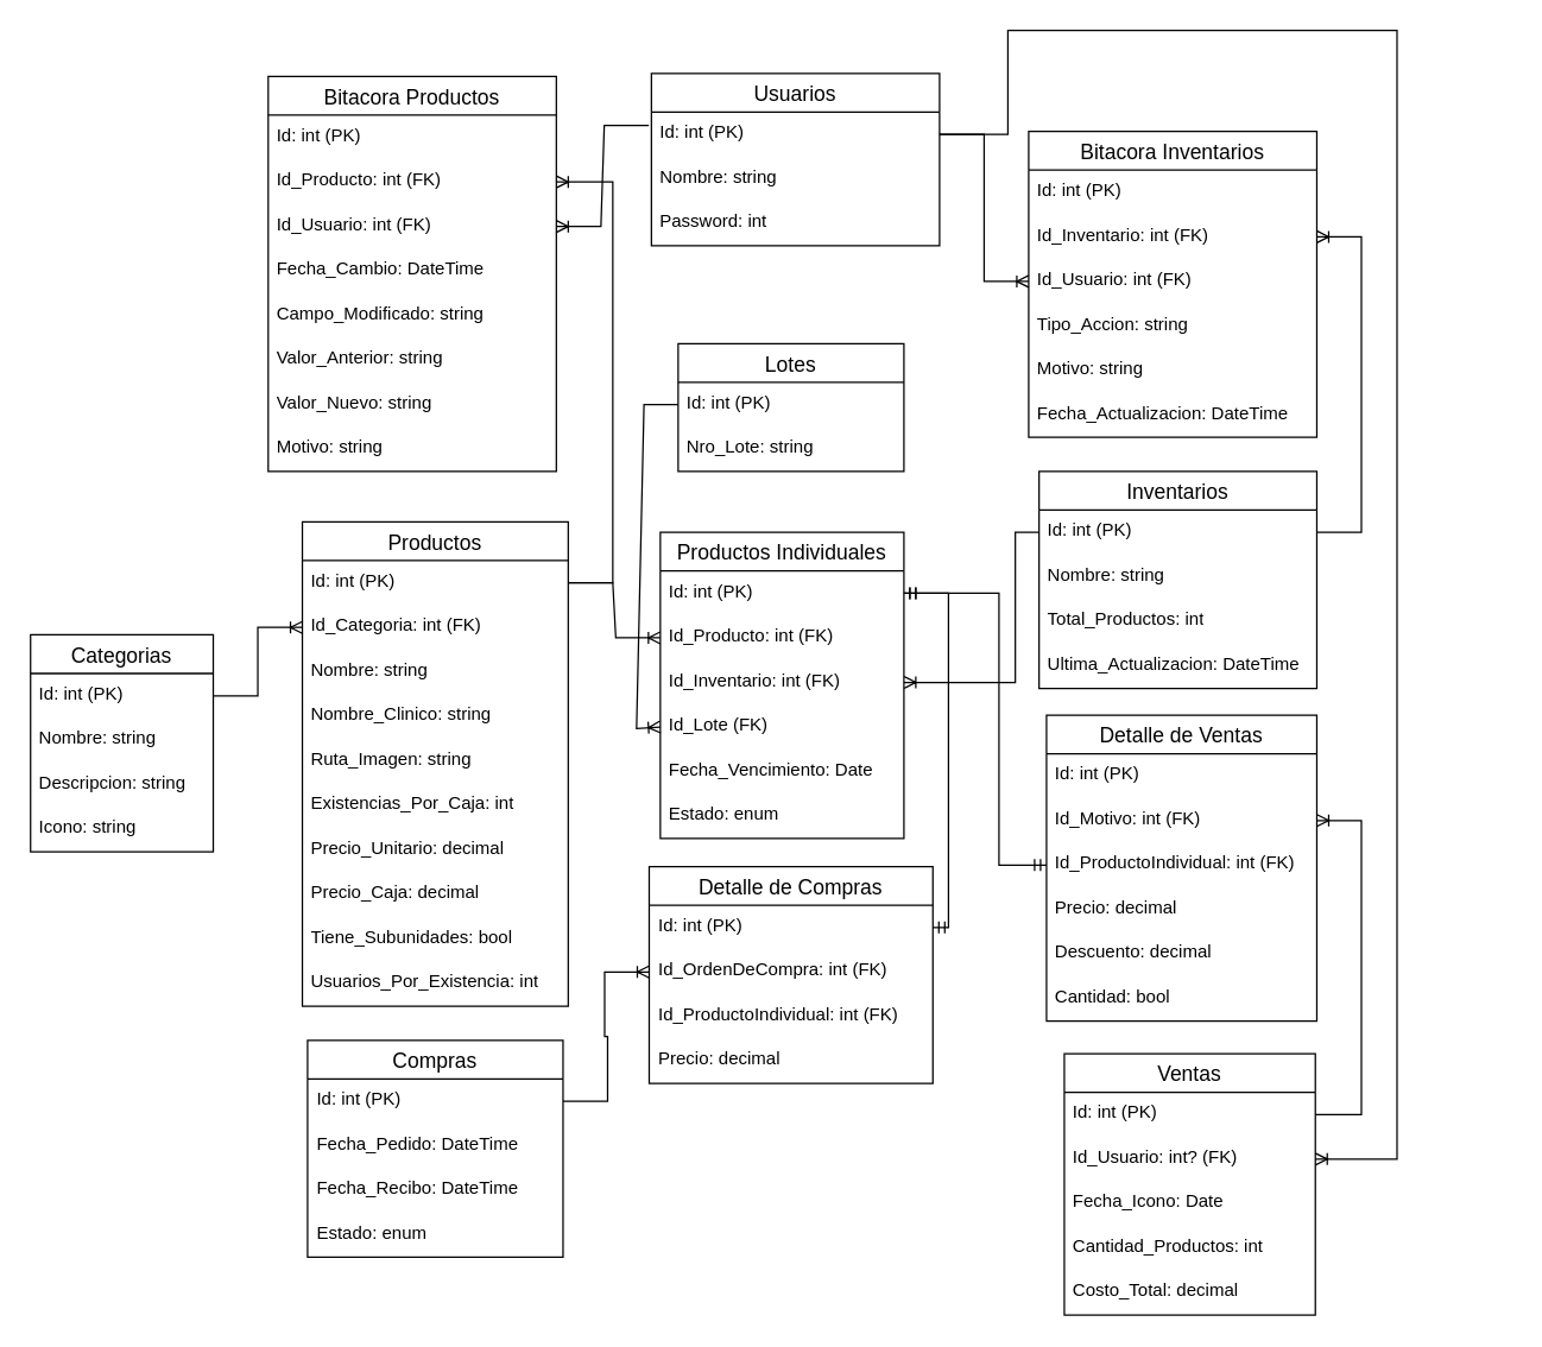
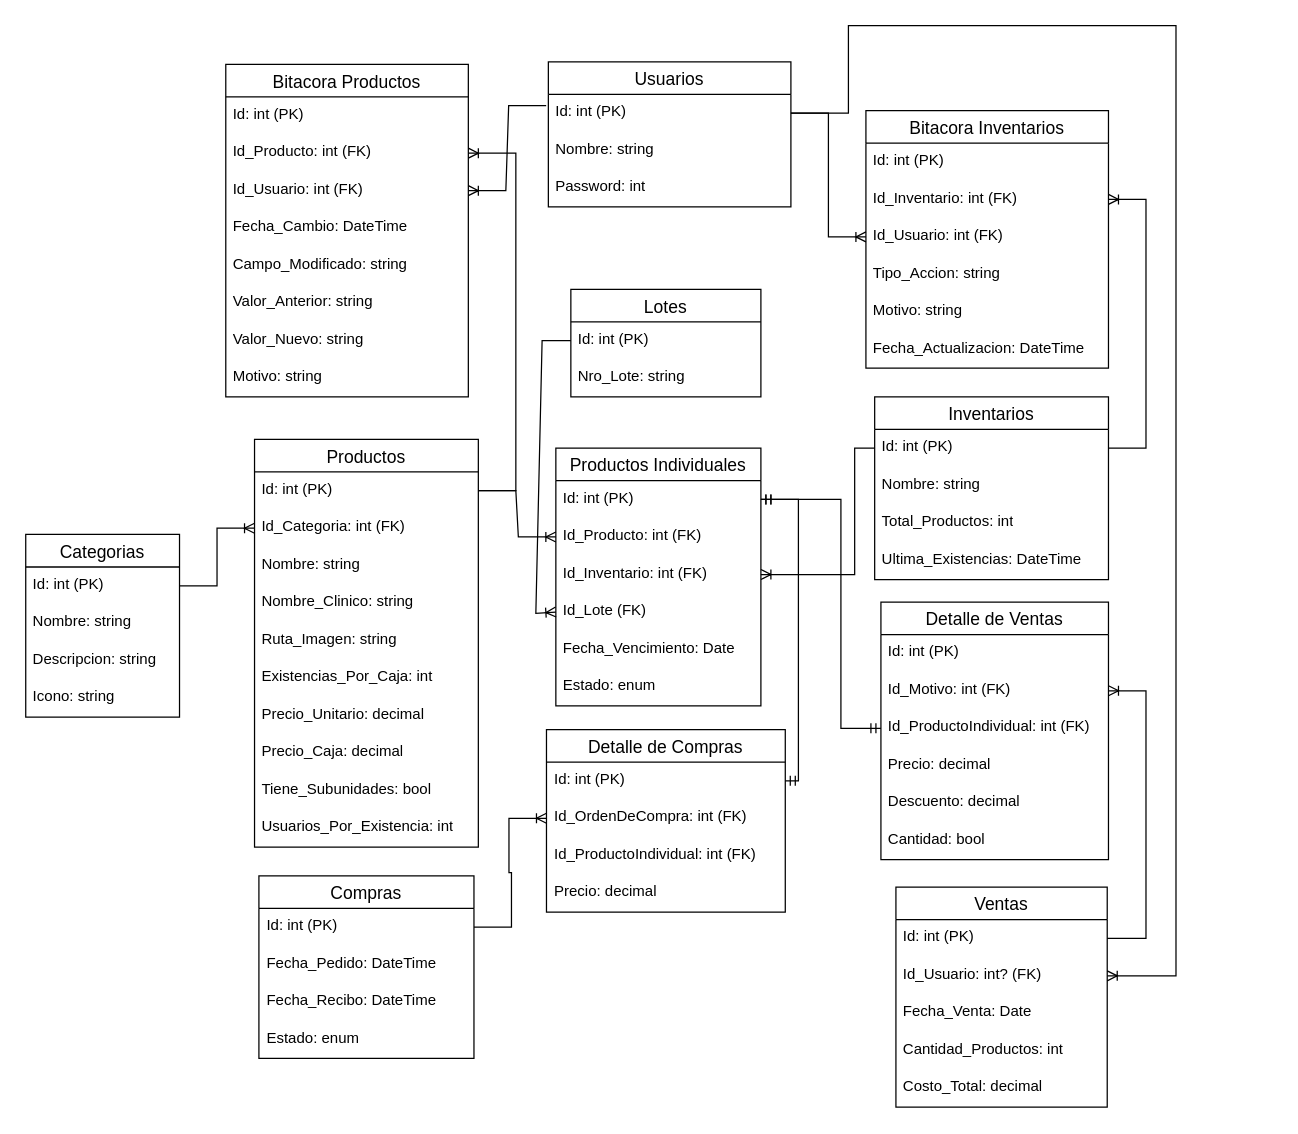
- <mxCell id="78" value="Ultima_Actualizacion: DateTime" style="text;strokeColor=none;fillColor=none;spacingLeft=4;spacingRight=4;overflow=hidden;rotatable=0;points=[[0,0.5],[1,0.5]];portConstraint=eastwest;fontSize=12;whiteSpace=wrap;html=1;" parent="74" vertex="1"><mxGeometry y="116" width="187" height="30" as="geometry" /></mxCell>
+ <mxCell id="78" value="Ultima_Existencias: DateTime" style="text;strokeColor=none;fillColor=none;spacingLeft=4;spacingRight=4;overflow=hidden;rotatable=0;points=[[0,0.5],[1,0.5]];portConstraint=eastwest;fontSize=12;whiteSpace=wrap;html=1;" parent="74" vertex="1"><mxGeometry y="116" width="187" height="30" as="geometry" /></mxCell>
- <mxCell id="56" value="Fecha_Icono: Date" style="text;strokeColor=none;fillColor=none;spacingLeft=4;spacingRight=4;overflow=hidden;rotatable=0;points=[[0,0.5],[1,0.5]];portConstraint=eastwest;fontSize=12;whiteSpace=wrap;html=1;" parent="53" vertex="1"><mxGeometry y="86" width="169" height="30" as="geometry" /></mxCell>
+ <mxCell id="56" value="Fecha_Venta: Date" style="text;strokeColor=none;fillColor=none;spacingLeft=4;spacingRight=4;overflow=hidden;rotatable=0;points=[[0,0.5],[1,0.5]];portConstraint=eastwest;fontSize=12;whiteSpace=wrap;html=1;" parent="53" vertex="1"><mxGeometry y="86" width="169" height="30" as="geometry" /></mxCell>
